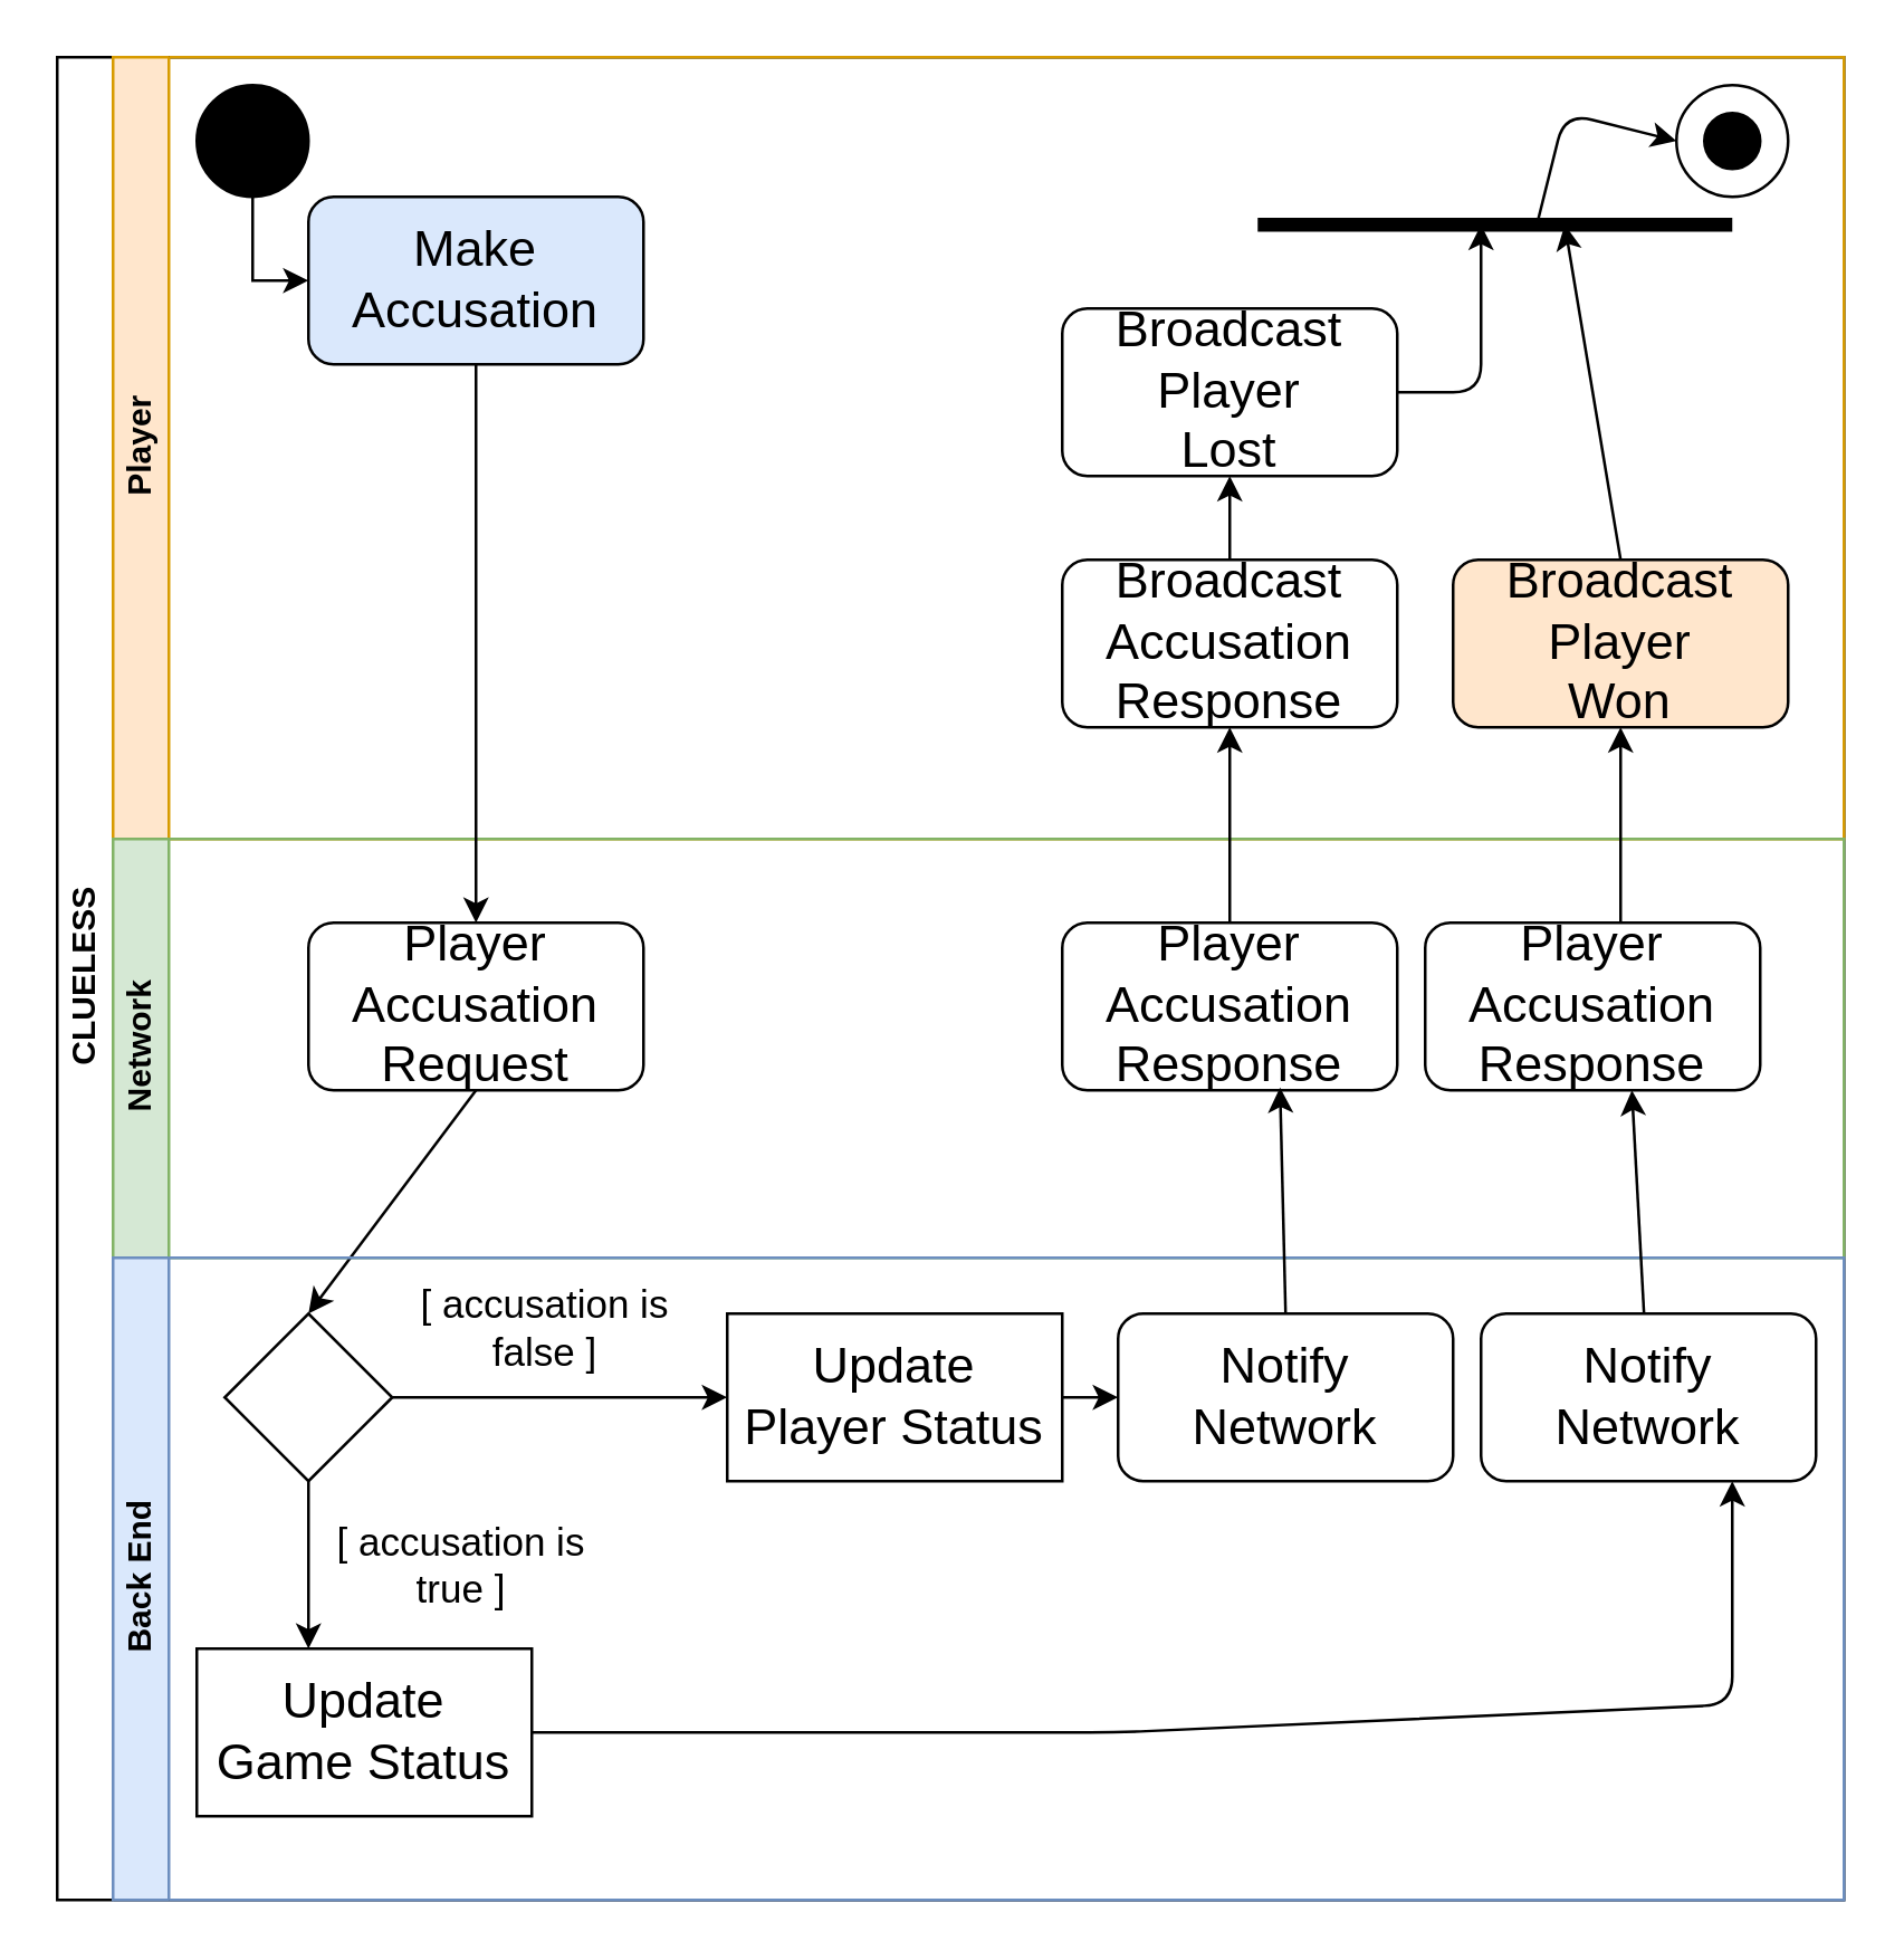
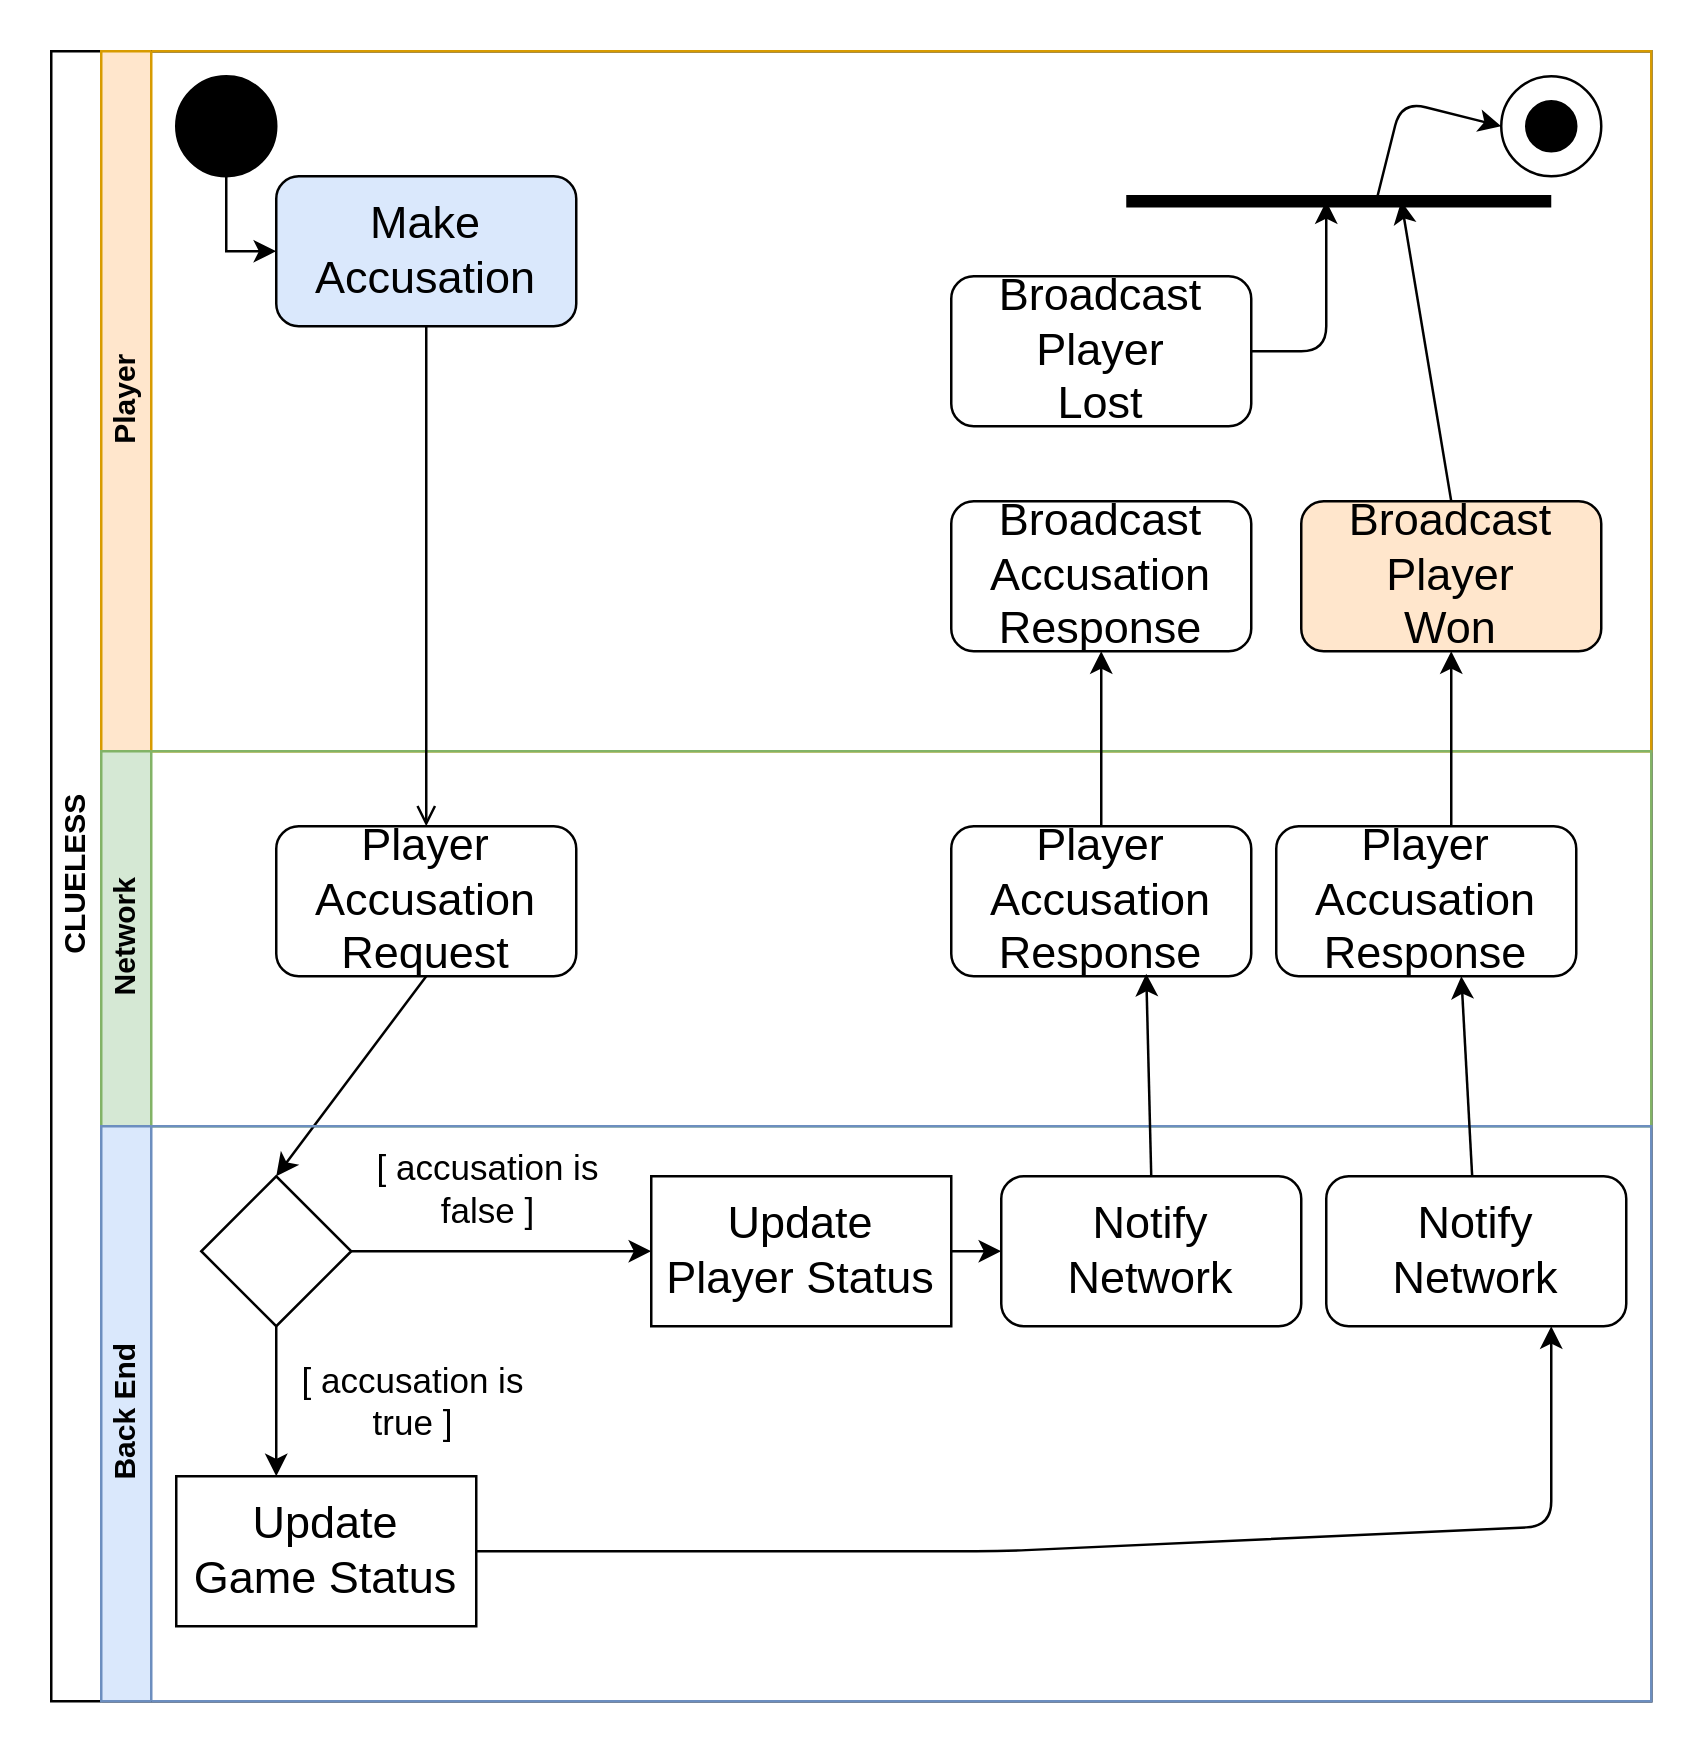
- <mxCell id="10" value="" style="endArrow=classic;html=1;exitX=0.5;exitY=0;exitDx=0;exitDy=0;entryX=0.5;entryY=1;entryDx=0;entryDy=0;" edge="1" parent="3" source="7" target="9"><mxGeometry width="50" height="50" relative="1" as="geometry"><mxPoint x="140" y="380" as="sourcePoint" /><mxPoint x="260" y="140" as="targetPoint" /></mxGeometry></mxCell>
- <mxCell id="20" value="" style="endArrow=classic;html=1;exitX=0.5;exitY=1;exitDx=0;exitDy=0;" edge="1" parent="2" source="6" target="16"><mxGeometry width="50" height="50" relative="1" as="geometry"><mxPoint x="270" y="300" as="sourcePoint" /><mxPoint x="320" y="250" as="targetPoint" /></mxGeometry></mxCell>
+ <mxCell id="20" value="" style="endArrow=open;html=1;exitX=0.5;exitY=1;exitDx=0;exitDy=0;" edge="1" parent="2" source="6" target="16"><mxGeometry width="50" height="50" relative="1" as="geometry"><mxPoint x="270" y="300" as="sourcePoint" /><mxPoint x="320" y="250" as="targetPoint" /></mxGeometry></mxCell>
